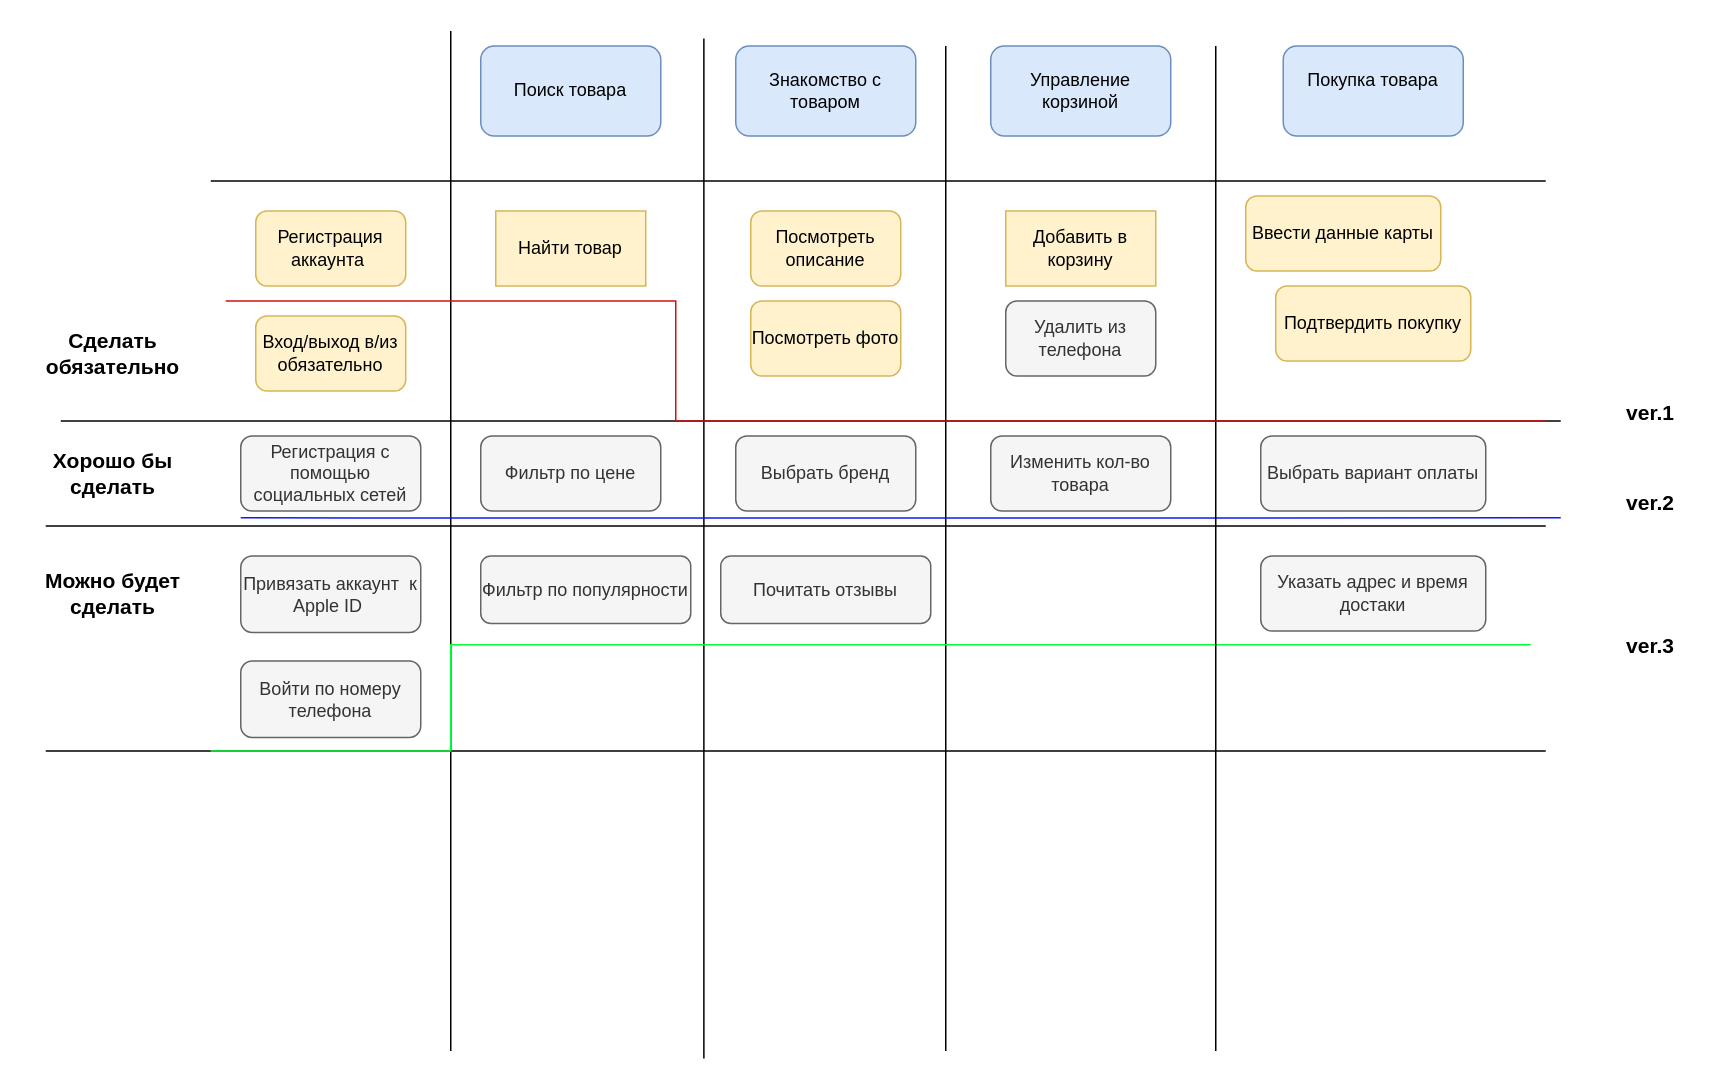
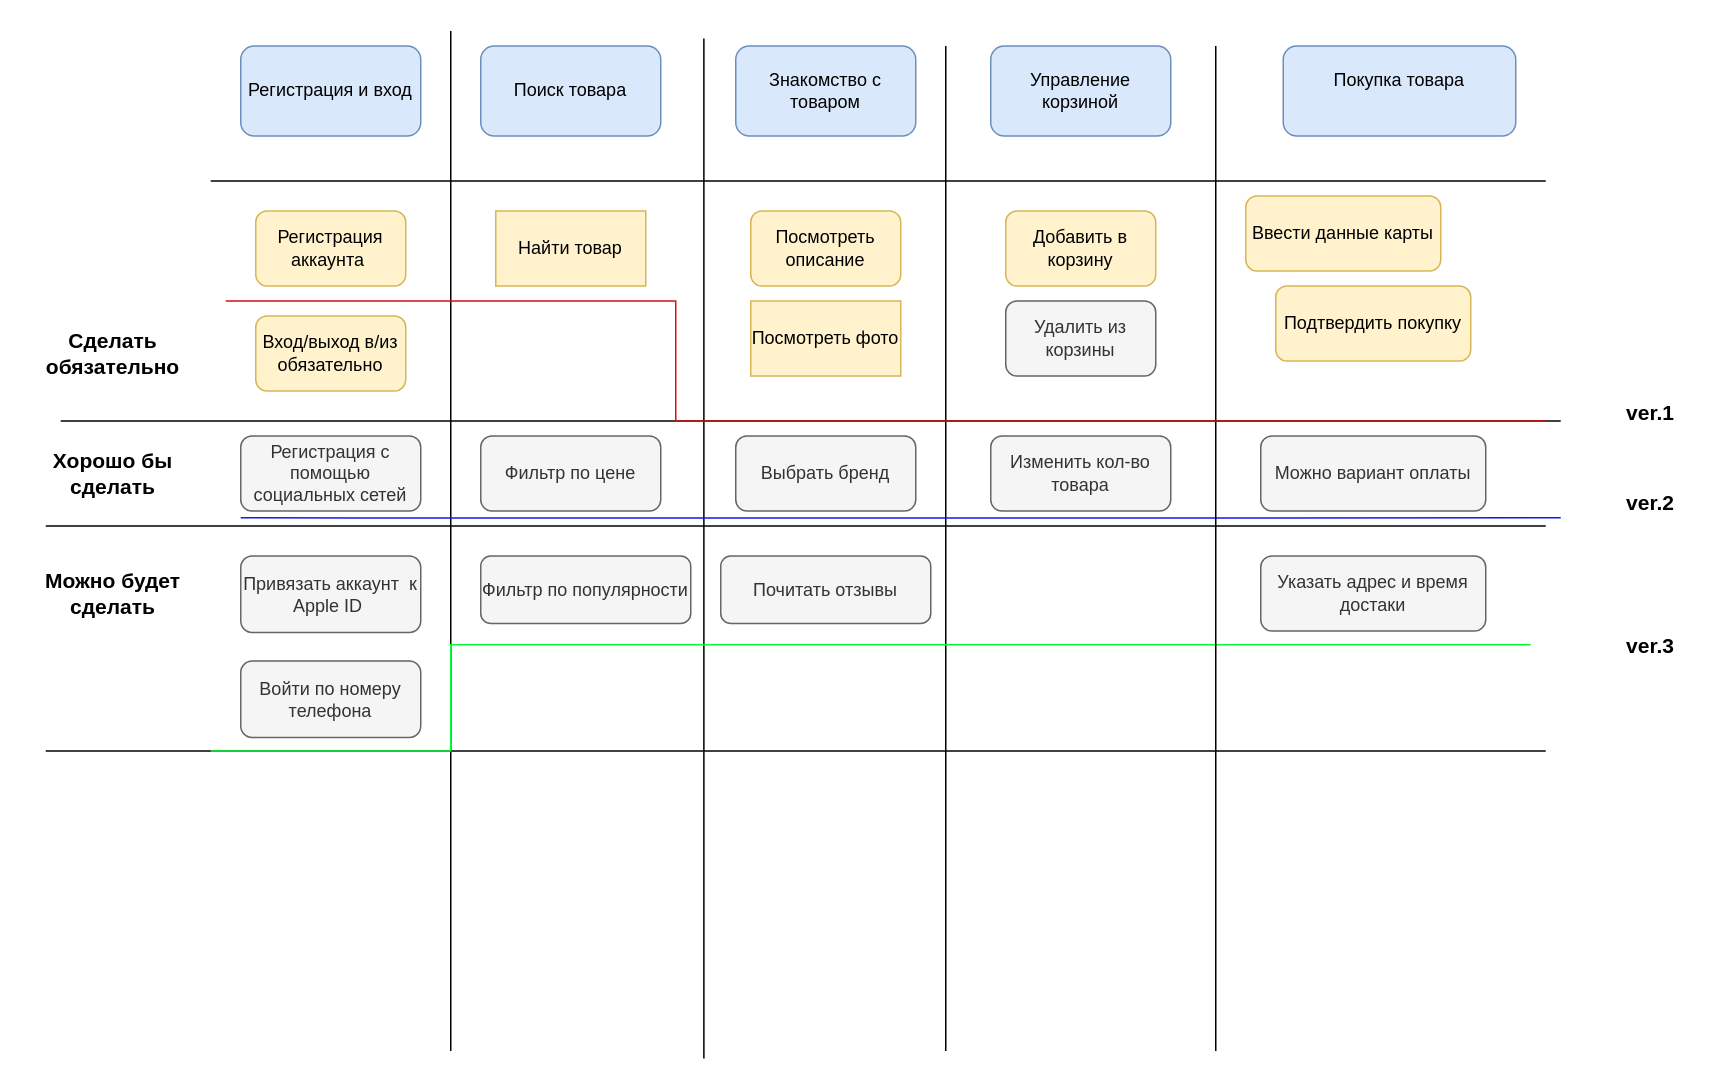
+ <mxCell id="2" value="Регистрация и вход" style="rounded=1;whiteSpace=wrap;html=1;fillColor=#dae8fc;strokeColor=#6c8ebf;" parent="1" vertex="1"><mxGeometry x="160" y="30" width="120" height="60" as="geometry" /></mxCell>
- <mxCell id="13" value="Покупка товара&lt;div&gt;&lt;br&gt;&lt;/div&gt;" style="rounded=1;whiteSpace=wrap;html=1;fillColor=#dae8fc;strokeColor=#6c8ebf;" parent="1" vertex="1"><mxGeometry x="855" y="30" width="120" height="60" as="geometry" /></mxCell>
+ <mxCell id="13" value="Покупка товара&lt;div&gt;&lt;br&gt;&lt;/div&gt;" style="rounded=1;whiteSpace=wrap;html=1;fillColor=#dae8fc;strokeColor=#6c8ebf;" parent="1" vertex="1"><mxGeometry x="855" y="30" width="155" height="60" as="geometry" /></mxCell>
- <mxCell id="37" value="Добавить в корзину" style="whiteSpace=wrap;html=1;fillColor=#fff2cc;strokeColor=#d6b656;rounded=0;" vertex="1" parent="1"><mxGeometry x="670" y="140" width="100" height="50" as="geometry" /></mxCell>
+ <mxCell id="37" value="Добавить в корзину" style="rounded=1;whiteSpace=wrap;html=1;fillColor=#fff2cc;strokeColor=#d6b656;" vertex="1" parent="1"><mxGeometry x="670" y="140" width="100" height="50" as="geometry" /></mxCell>
- <mxCell id="34" value="Посмотреть фото" style="rounded=1;whiteSpace=wrap;html=1;fillColor=#fff2cc;strokeColor=#d6b656;" vertex="1" parent="1"><mxGeometry x="500" y="200" width="100" height="50" as="geometry" /></mxCell>
+ <mxCell id="34" value="Посмотреть фото" style="whiteSpace=wrap;html=1;fillColor=#fff2cc;strokeColor=#d6b656;rounded=0;" vertex="1" parent="1"><mxGeometry x="500" y="200" width="100" height="50" as="geometry" /></mxCell>
- <mxCell id="38" value="Удалить из телефона" style="rounded=1;whiteSpace=wrap;html=1;fillColor=#f5f5f5;strokeColor=#666666;fontColor=#333333;" vertex="1" parent="1"><mxGeometry x="670" y="200" width="100" height="50" as="geometry" /></mxCell>
+ <mxCell id="38" value="Удалить из корзины" style="rounded=1;whiteSpace=wrap;html=1;fillColor=#f5f5f5;strokeColor=#666666;fontColor=#333333;" vertex="1" parent="1"><mxGeometry x="670" y="200" width="100" height="50" as="geometry" /></mxCell>
- <mxCell id="16" value="Выбрать вариант оплаты" style="rounded=1;whiteSpace=wrap;html=1;fillColor=#f5f5f5;strokeColor=#666666;fontColor=#333333;" parent="1" vertex="1"><mxGeometry x="840" y="290" width="150" height="50" as="geometry" /></mxCell>
+ <mxCell id="16" value="Можно вариант оплаты" style="rounded=1;whiteSpace=wrap;html=1;fillColor=#f5f5f5;strokeColor=#666666;fontColor=#333333;" parent="1" vertex="1"><mxGeometry x="840" y="290" width="150" height="50" as="geometry" /></mxCell>
